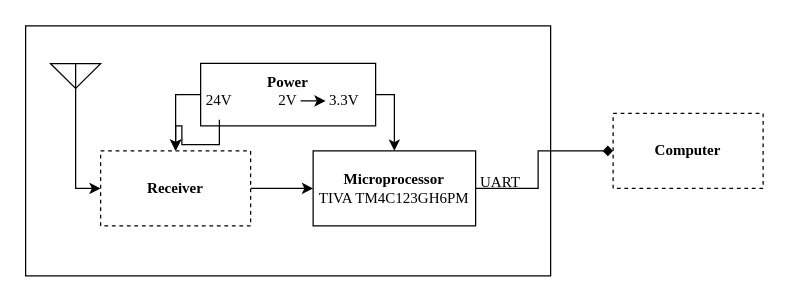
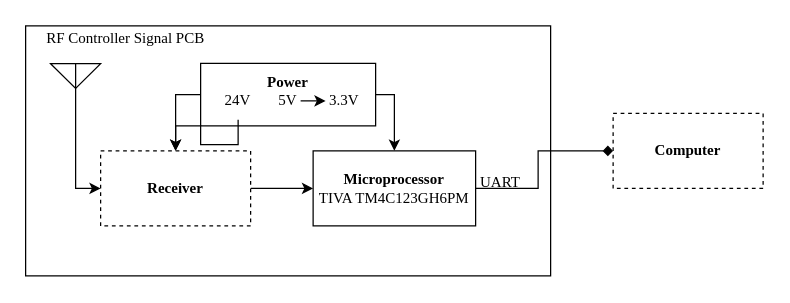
+ <mxCell id="20" value="&lt;font face=&quot;Times New Roman&quot;&gt;RF Controller Signal PCB&lt;/font&gt;" style="text;html=1;strokeColor=none;fillColor=none;align=left;verticalAlign=middle;whiteSpace=wrap;rounded=0;" vertex="1" parent="1"><mxGeometry x="35" y="20" width="145" height="20" as="geometry" /></mxCell>
- <mxCell id="8" value="24V" style="text;html=1;strokeColor=none;fillColor=none;align=center;verticalAlign=middle;whiteSpace=wrap;rounded=0;fontFamily=Times New Roman;" parent="1" vertex="1"><mxGeometry x="165" y="65" width="20" height="30" as="geometry" /></mxCell>
+ <mxCell id="8" value="24V" style="text;html=1;strokeColor=none;fillColor=none;align=center;verticalAlign=middle;whiteSpace=wrap;rounded=0;fontFamily=Times New Roman;" parent="1" vertex="1"><mxGeometry x="180" y="65" width="20" height="30" as="geometry" /></mxCell>
- <mxCell id="10" value="2V" style="text;html=1;strokeColor=none;fillColor=none;align=center;verticalAlign=middle;whiteSpace=wrap;rounded=0;fontFamily=Times New Roman;" parent="1" vertex="1"><mxGeometry x="220" y="65" width="20" height="30" as="geometry" /></mxCell>
+ <mxCell id="10" value="5V" style="text;html=1;strokeColor=none;fillColor=none;align=center;verticalAlign=middle;whiteSpace=wrap;rounded=0;fontFamily=Times New Roman;" parent="1" vertex="1"><mxGeometry x="220" y="65" width="20" height="30" as="geometry" /></mxCell>
